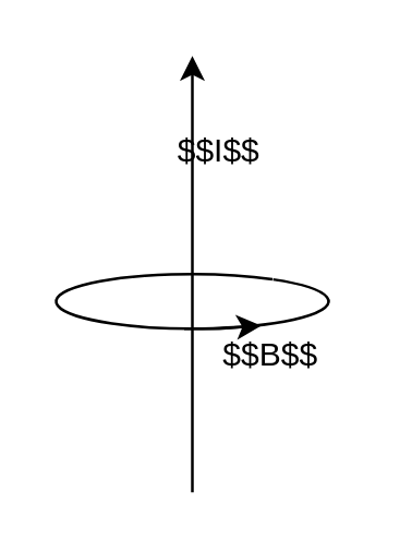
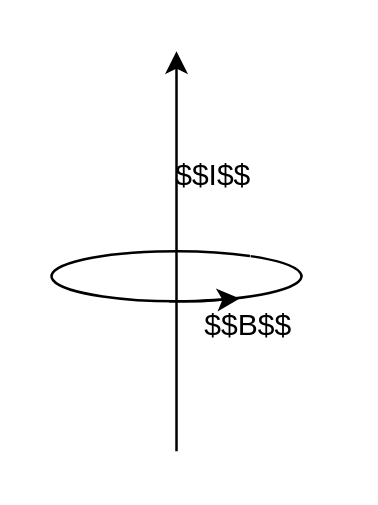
- <mxCell id="3" value="$$I$$" style="text;html=1;strokeColor=none;fillColor=none;align=center;verticalAlign=middle;whiteSpace=wrap;rounded=0;" vertex="1" parent="1"><mxGeometry x="50" y="40" width="60" height="30" as="geometry" /></mxCell>
+ <mxCell id="3" value="$$I$$" style="text;html=1;strokeColor=none;fillColor=none;align=center;verticalAlign=middle;whiteSpace=wrap;rounded=0;" vertex="1" parent="1"><mxGeometry x="55" y="55" width="60" height="30" as="geometry" /></mxCell>
